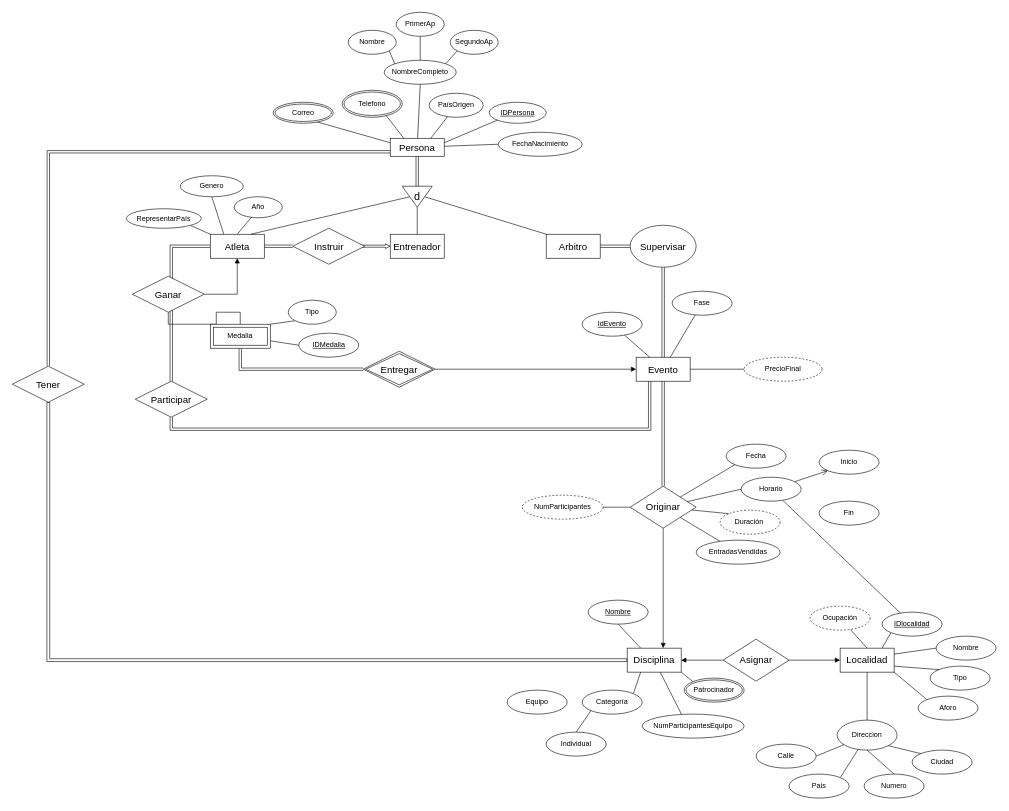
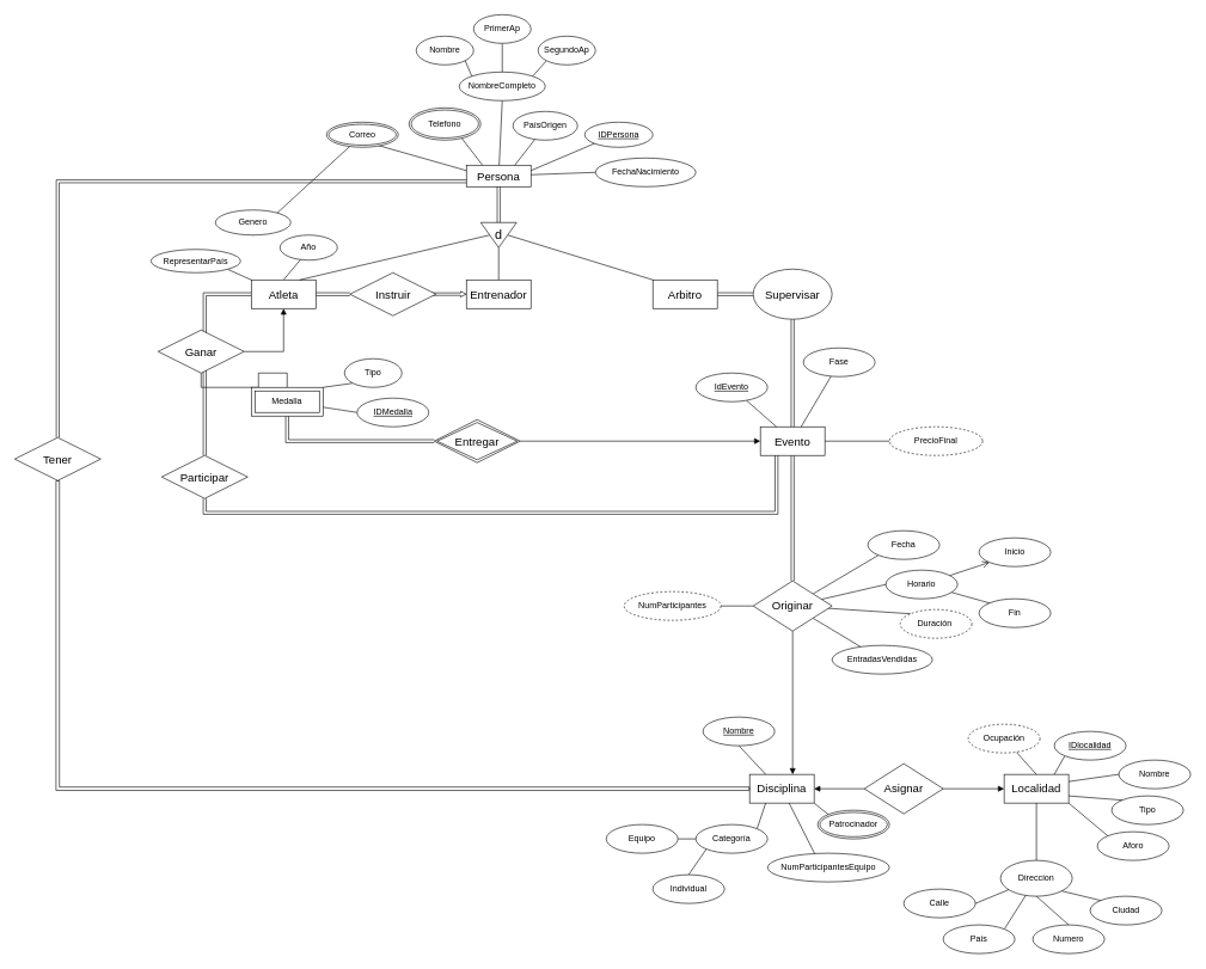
- <mxCell id="109" style="rounded=0;orthogonalLoop=1;jettySize=auto;html=1;exitX=0.5;exitY=1;exitDx=0;exitDy=0;endArrow=none;endFill=0;entryX=0.25;entryY=0;entryDx=0;entryDy=0;" edge="1" parent="1" source="110" target="21"><mxGeometry relative="1" as="geometry"><mxPoint x="390" y="390" as="targetPoint" /></mxGeometry></mxCell>
+ <mxCell id="109" style="rounded=0;orthogonalLoop=1;jettySize=auto;html=1;exitX=0.5;exitY=1;exitDx=0;exitDy=0;endArrow=none;endFill=0;" edge="1" parent="1" source="110" target="85"><mxGeometry relative="1" as="geometry"><mxPoint x="390" y="390" as="targetPoint" /></mxGeometry></mxCell>
- <mxCell id="95" value="Duración&amp;nbsp;" style="ellipse;whiteSpace=wrap;html=1;align=center;dashed=1;" vertex="1" parent="1"><mxGeometry x="1200" y="850" width="100" height="40" as="geometry" /></mxCell>
+ <mxCell id="95" value="Duración&amp;nbsp;" style="ellipse;whiteSpace=wrap;html=1;align=center;dashed=1;" vertex="1" parent="1"><mxGeometry x="1255" y="850" width="100" height="40" as="geometry" /></mxCell>
- <mxCell id="90" style="edgeStyle=none;curved=1;rounded=0;orthogonalLoop=1;jettySize=auto;html=1;fontSize=12;startSize=8;endSize=8;endArrow=none;endFill=0;" edge="1" parent="1" source="91" target="67"><mxGeometry relative="1" as="geometry" /></mxCell>
+ <mxCell id="90" style="edgeStyle=none;curved=1;rounded=0;orthogonalLoop=1;jettySize=auto;html=1;entryX=0;entryY=0;entryDx=0;entryDy=0;fontSize=12;startSize=8;endSize=8;endArrow=none;endFill=0;" edge="1" parent="1" source="91" target="94"><mxGeometry relative="1" as="geometry" /></mxCell>
+ <mxCell id="53" style="rounded=0;orthogonalLoop=1;jettySize=auto;html=1;exitX=1;exitY=0.5;exitDx=0;exitDy=0;entryX=0;entryY=0.5;entryDx=0;entryDy=0;endArrow=none;endFill=0;" edge="1" parent="1" source="54" target="50"><mxGeometry relative="1" as="geometry" /></mxCell>
